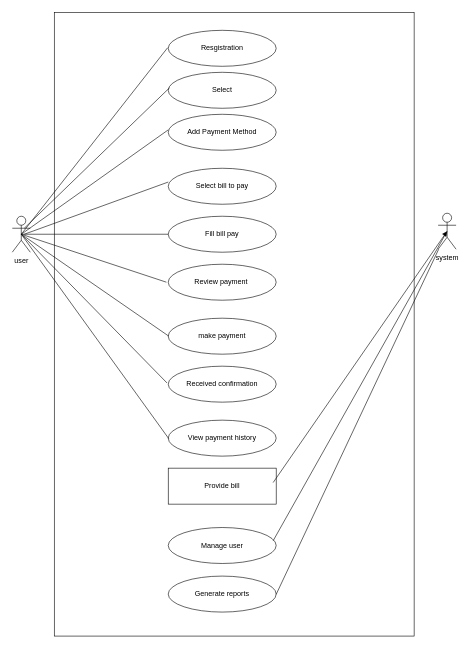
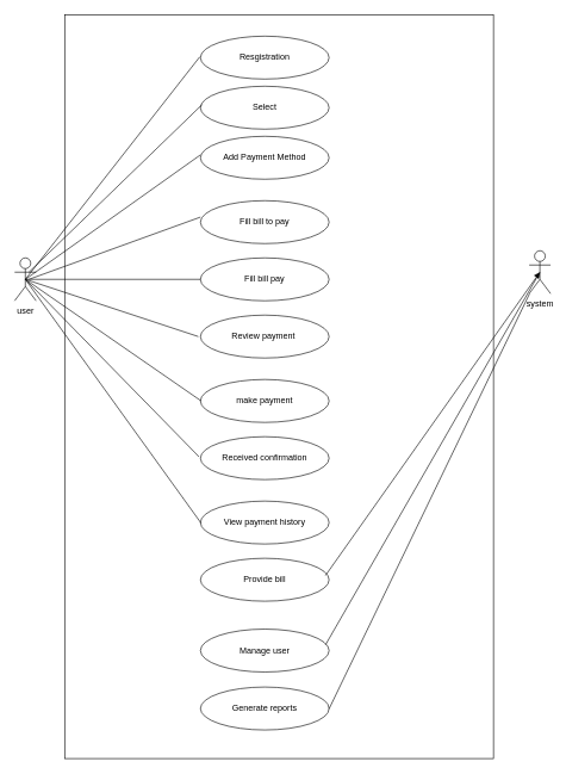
- <mxCell id="6" value="Select bill to pay" style="ellipse;whiteSpace=wrap;html=1;" vertex="1" parent="1"><mxGeometry x="280" y="280" width="180" height="60" as="geometry" /></mxCell>
+ <mxCell id="6" value="Fill bill to pay" style="ellipse;whiteSpace=wrap;html=1;" vertex="1" parent="1"><mxGeometry x="280" y="280" width="180" height="60" as="geometry" /></mxCell>
- <mxCell id="16" value="system" style="shape=umlActor;verticalLabelPosition=bottom;verticalAlign=top;html=1;outlineConnect=0;" vertex="1" parent="1"><mxGeometry x="730" y="355" width="30" height="60" as="geometry" /></mxCell>
+ <mxCell id="16" value="system" style="shape=umlActor;verticalLabelPosition=bottom;verticalAlign=top;html=1;outlineConnect=0;" vertex="1" parent="1"><mxGeometry x="740" y="350" width="30" height="60" as="geometry" /></mxCell>
- <mxCell id="10" value="Provide bill" style="whiteSpace=wrap;html=1;rounded=0;" vertex="1" parent="1"><mxGeometry x="280" y="780" width="180" height="60" as="geometry" /></mxCell>
+ <mxCell id="10" value="Provide bill" style="ellipse;whiteSpace=wrap;html=1;" vertex="1" parent="1"><mxGeometry x="280" y="780" width="180" height="60" as="geometry" /></mxCell>
